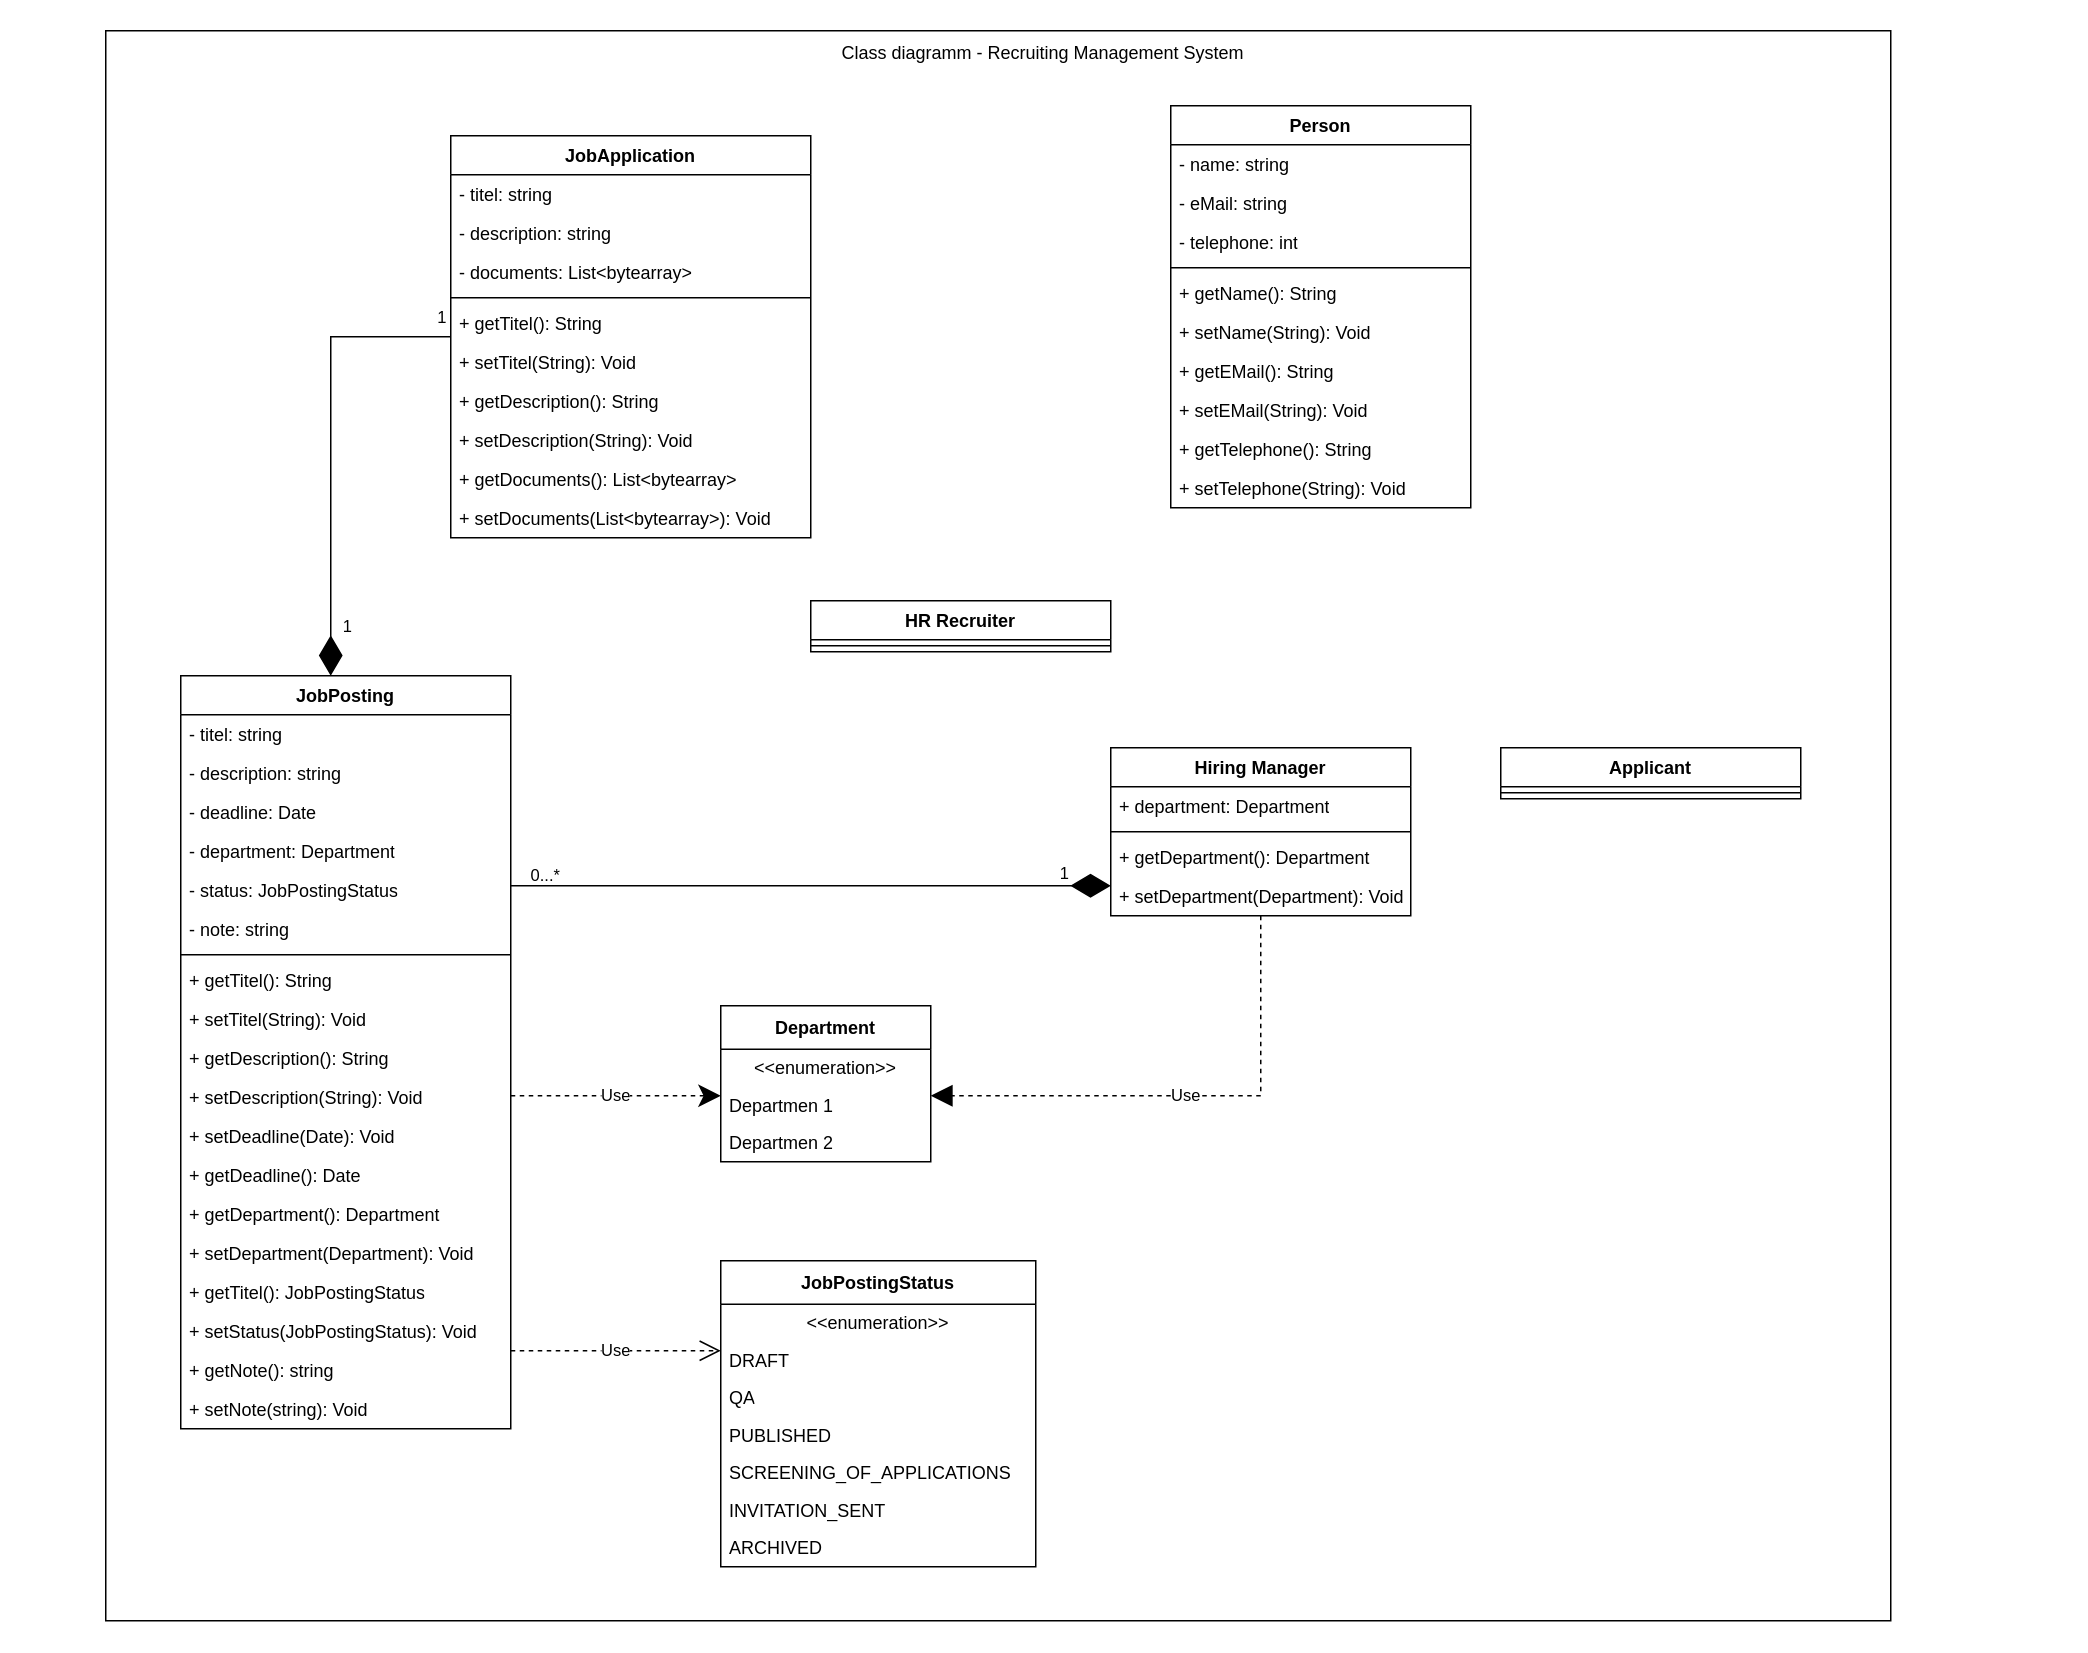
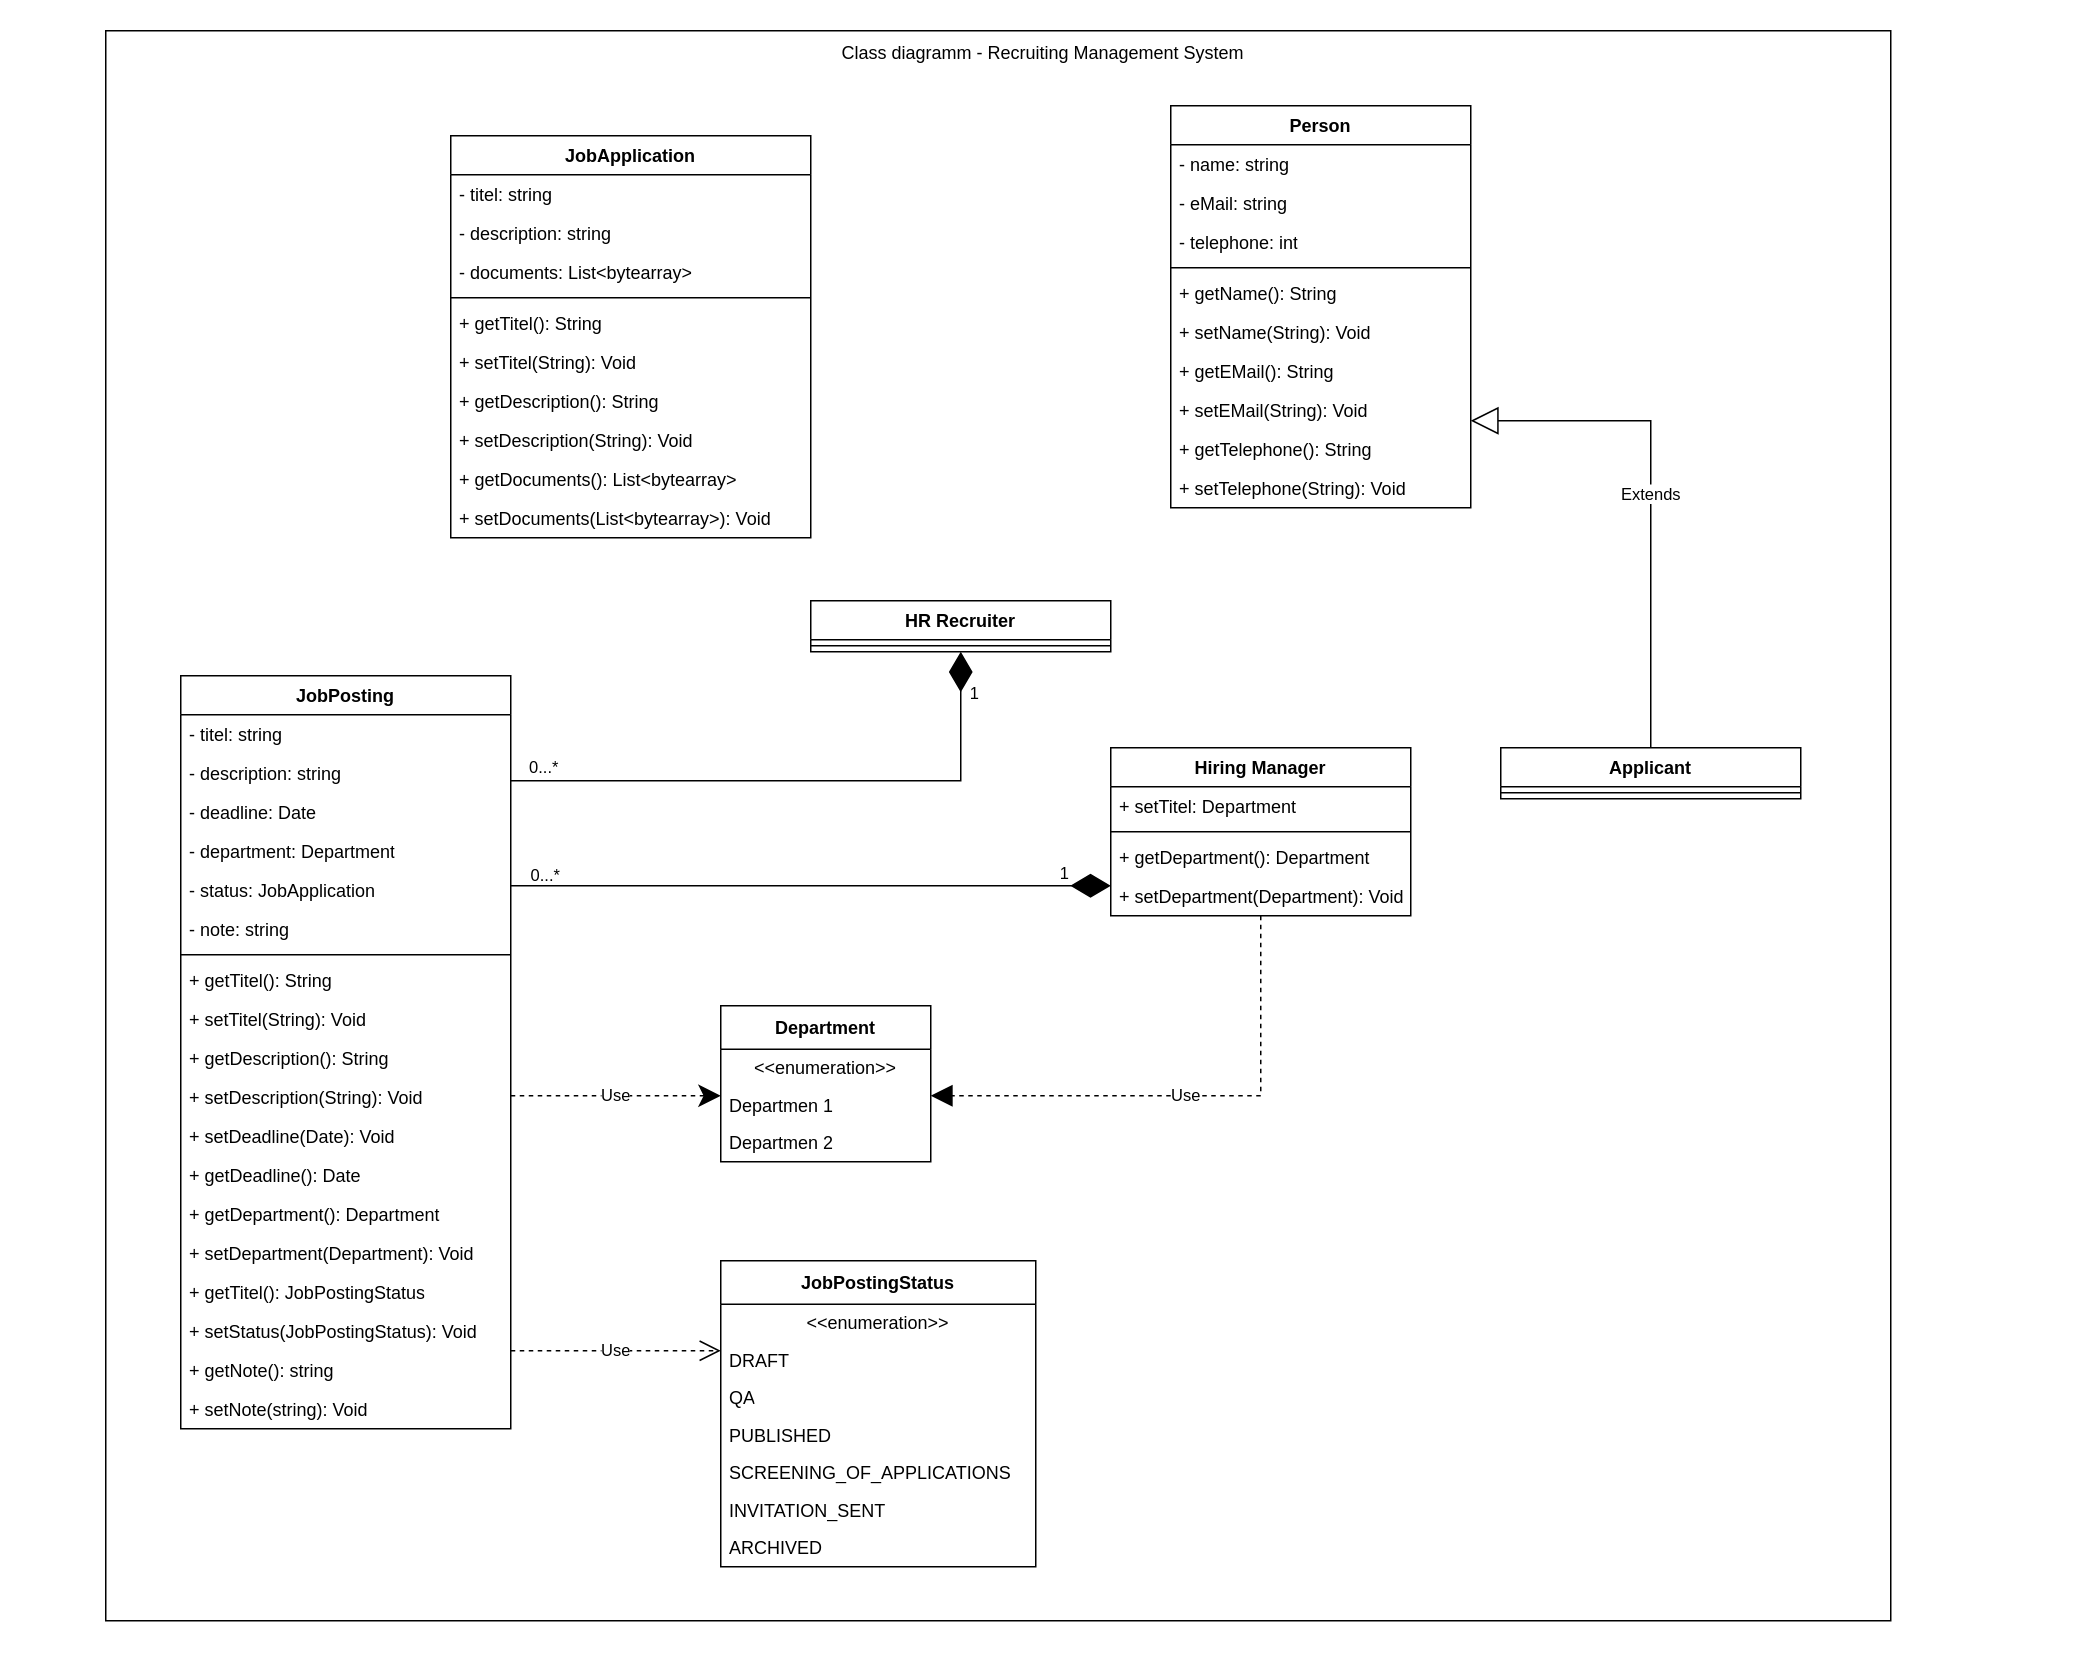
- <mxCell id="68" value="" style="endArrow=diamondThin;endFill=1;endSize=24;html=1;rounded=0;edgeStyle=orthogonalEdgeStyle;" parent="1" source="57" target="4" edge="1"><mxGeometry width="160" relative="1" as="geometry"><mxPoint x="380" y="230" as="sourcePoint" /><mxPoint x="580" y="410" as="targetPoint" /><Array as="points"><mxPoint x="220" y="224" /></Array></mxGeometry></mxCell>
- <mxCell id="69" value="1" style="edgeLabel;html=1;align=center;verticalAlign=middle;resizable=0;points=[];" parent="68" vertex="1" connectable="0"><mxGeometry x="0.853" y="1" relative="1" as="geometry"><mxPoint x="9" y="-12" as="offset" /></mxGeometry></mxCell>
- <mxCell id="70" value="1" style="edgeLabel;html=1;align=center;verticalAlign=middle;resizable=0;points=[];" parent="68" vertex="1" connectable="0"><mxGeometry x="-0.903" y="-2" relative="1" as="geometry"><mxPoint x="8" y="-12" as="offset" /></mxGeometry></mxCell>
+ <mxCell id="44" value="Extends" style="endArrow=block;endSize=16;endFill=0;html=1;rounded=0;edgeStyle=orthogonalEdgeStyle;" parent="1" source="31" target="33" edge="1"><mxGeometry width="160" relative="1" as="geometry"><mxPoint x="550" y="400" as="sourcePoint" /><mxPoint x="710" y="400" as="targetPoint" /><Array as="points"><mxPoint x="1100" y="280" /></Array></mxGeometry></mxCell>
+ <mxCell id="51" value="" style="endArrow=diamondThin;endFill=1;endSize=24;html=1;rounded=0;edgeStyle=orthogonalEdgeStyle;" parent="1" source="4" target="24" edge="1"><mxGeometry width="160" relative="1" as="geometry"><mxPoint x="550" y="430" as="sourcePoint" /><mxPoint x="710" y="430" as="targetPoint" /><Array as="points"><mxPoint x="640" y="520" /></Array></mxGeometry></mxCell>
+ <mxCell id="52" value="1" style="edgeLabel;html=1;align=center;verticalAlign=middle;resizable=0;points=[];" parent="51" vertex="1" connectable="0"><mxGeometry x="0.853" y="1" relative="1" as="geometry"><mxPoint x="9" y="-1" as="offset" /></mxGeometry></mxCell>
+ <mxCell id="53" value="0...*" style="edgeLabel;html=1;align=center;verticalAlign=middle;resizable=0;points=[];" parent="51" vertex="1" connectable="0"><mxGeometry x="-0.903" y="-2" relative="1" as="geometry"><mxPoint x="2" y="-12" as="offset" /></mxGeometry></mxCell>
- <mxCell id="27" value="&lt;div&gt;+&amp;nbsp;&lt;span class=&quot;rich-text-component css-1yjzpiw e1wnkr790&quot;&gt;department&lt;/span&gt;: Department&lt;/div&gt;" style="text;strokeColor=none;fillColor=none;align=left;verticalAlign=top;spacingLeft=4;spacingRight=4;overflow=hidden;rotatable=0;points=[[0,0.5],[1,0.5]];portConstraint=eastwest;whiteSpace=wrap;html=1;" parent="26" vertex="1"><mxGeometry y="26" width="200" height="26" as="geometry" /></mxCell>
+ <mxCell id="27" value="&lt;div&gt;+&amp;nbsp;&lt;span class=&quot;rich-text-component css-1yjzpiw e1wnkr790&quot;&gt;setTitel&lt;/span&gt;: Department&lt;/div&gt;" style="text;strokeColor=none;fillColor=none;align=left;verticalAlign=top;spacingLeft=4;spacingRight=4;overflow=hidden;rotatable=0;points=[[0,0.5],[1,0.5]];portConstraint=eastwest;whiteSpace=wrap;html=1;" parent="26" vertex="1"><mxGeometry y="26" width="200" height="26" as="geometry" /></mxCell>
- <mxCell id="9" value="&lt;div&gt;- status: JobPostingStatus&lt;/div&gt;" style="text;strokeColor=none;fillColor=none;align=left;verticalAlign=top;spacingLeft=4;spacingRight=4;overflow=hidden;rotatable=0;points=[[0,0.5],[1,0.5]];portConstraint=eastwest;whiteSpace=wrap;html=1;" parent="4" vertex="1"><mxGeometry y="130" width="220" height="26" as="geometry" /></mxCell>
+ <mxCell id="9" value="&lt;div&gt;- status: JobApplication&lt;/div&gt;" style="text;strokeColor=none;fillColor=none;align=left;verticalAlign=top;spacingLeft=4;spacingRight=4;overflow=hidden;rotatable=0;points=[[0,0.5],[1,0.5]];portConstraint=eastwest;whiteSpace=wrap;html=1;" parent="4" vertex="1"><mxGeometry y="130" width="220" height="26" as="geometry" /></mxCell>
